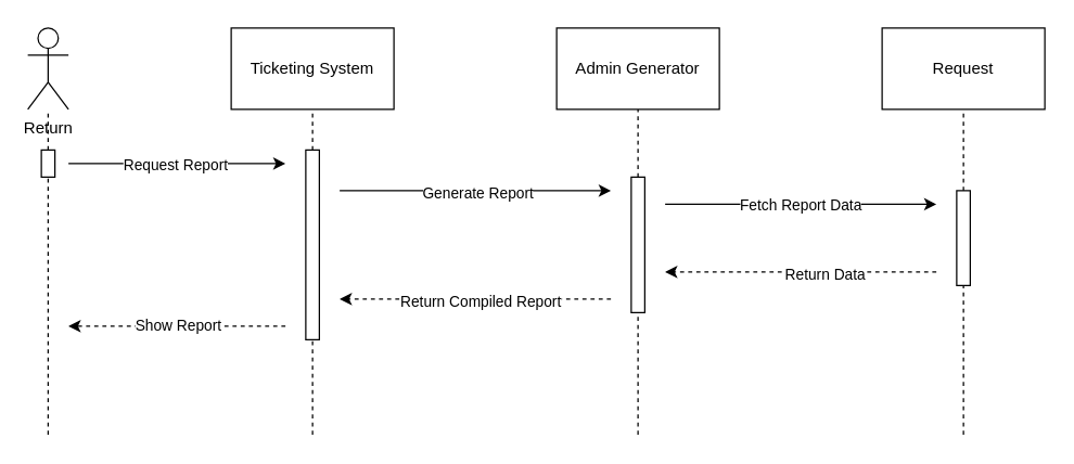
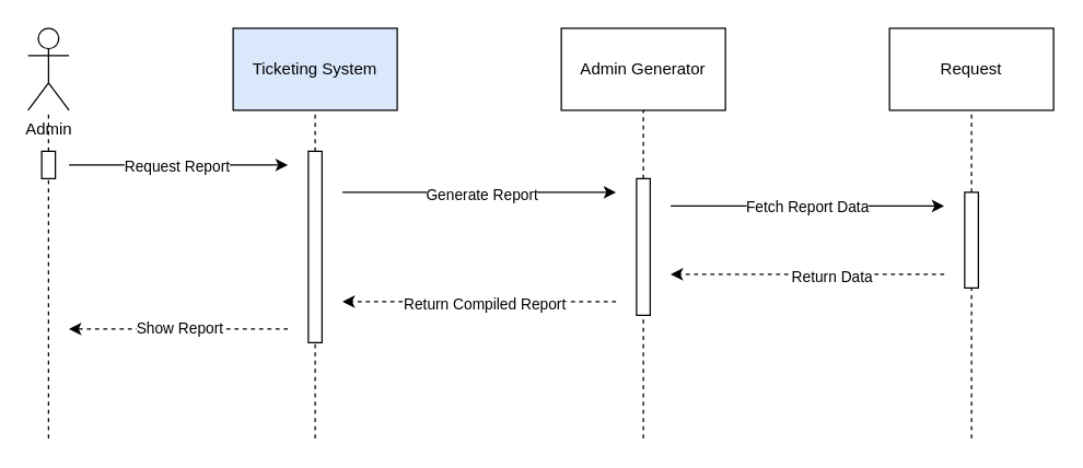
- <mxCell id="3" value="Ticketing System" style="rounded=0;whiteSpace=wrap;html=1;" vertex="1" parent="1"><mxGeometry x="170" y="20" width="120" height="60" as="geometry" /></mxCell>
+ <mxCell id="3" value="Ticketing System" style="rounded=0;whiteSpace=wrap;html=1;fillColor=#dae8fc;" vertex="1" parent="1"><mxGeometry x="170" y="20" width="120" height="60" as="geometry" /></mxCell>
- <mxCell id="2" value="Return" style="shape=umlActor;verticalLabelPosition=bottom;verticalAlign=top;html=1;outlineConnect=0;" vertex="1" parent="1"><mxGeometry x="20" y="20" width="30" height="60" as="geometry" /></mxCell>
+ <mxCell id="2" value="Admin" style="shape=umlActor;verticalLabelPosition=bottom;verticalAlign=top;html=1;outlineConnect=0;" vertex="1" parent="1"><mxGeometry x="20" y="20" width="30" height="60" as="geometry" /></mxCell>
